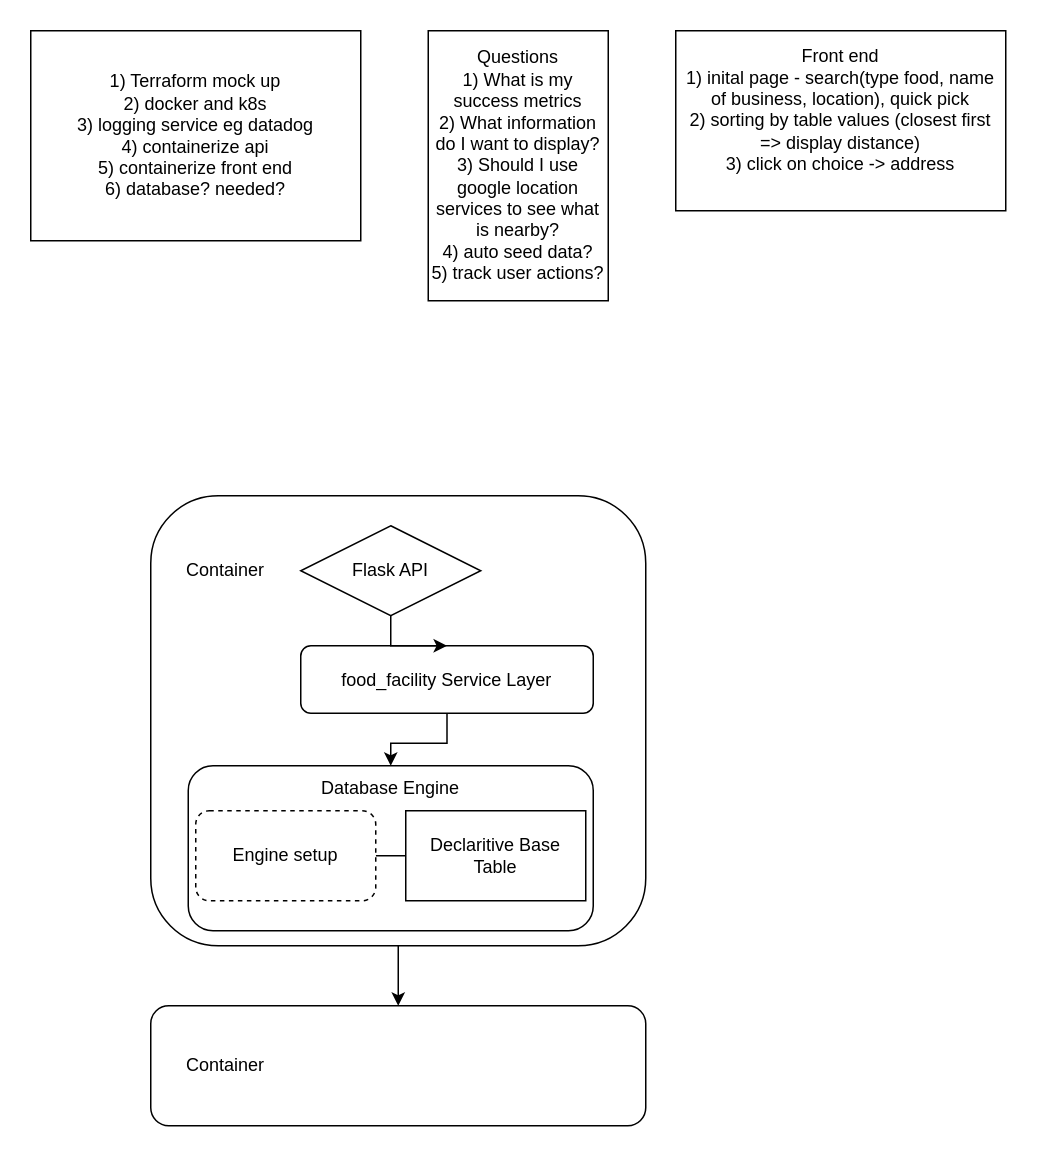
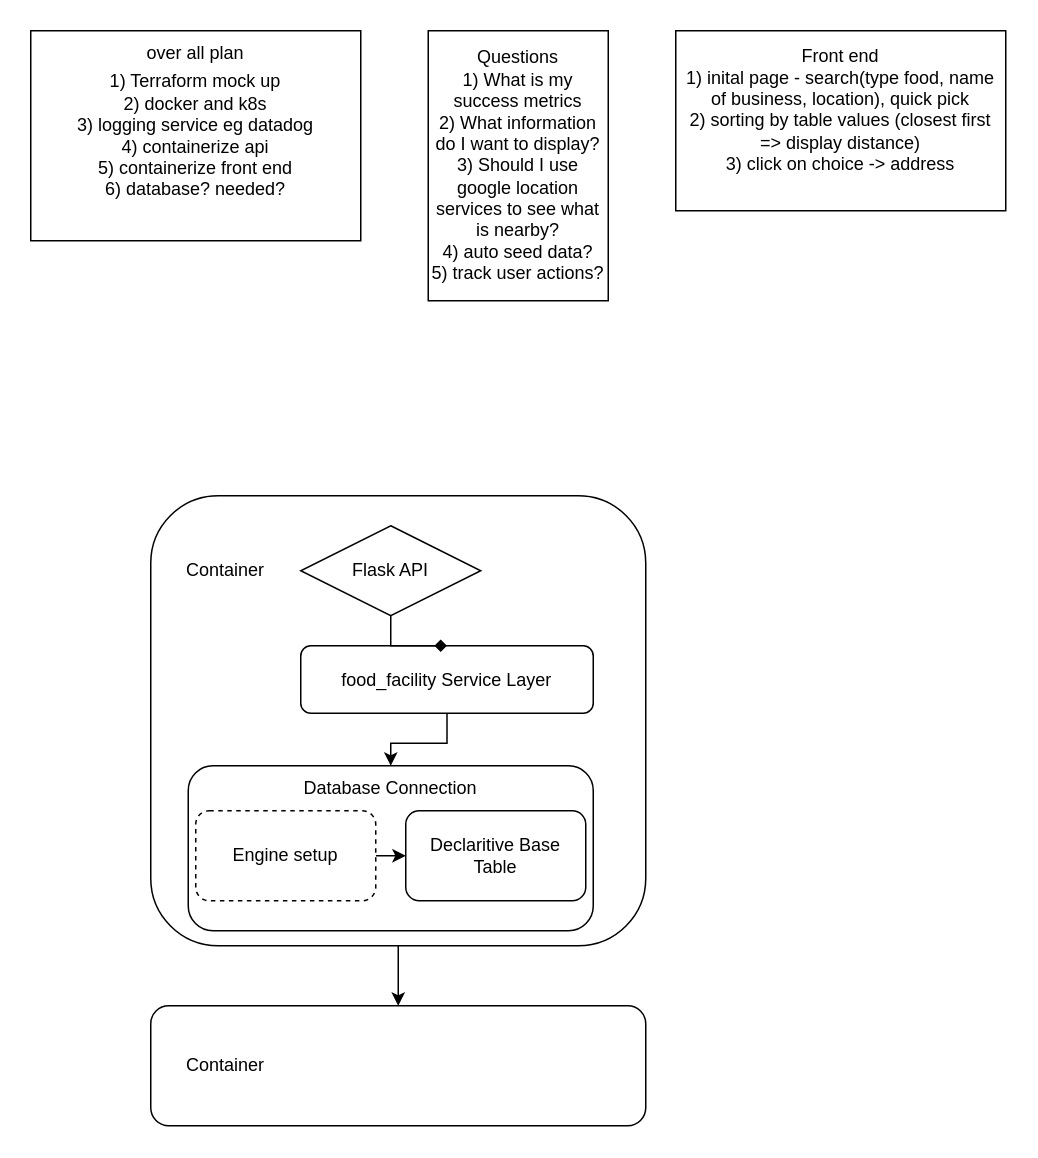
+ <mxCell id="4" value="over all plan" style="text;html=1;strokeColor=none;fillColor=none;align=center;verticalAlign=middle;whiteSpace=wrap;rounded=0;" parent="1" vertex="1"><mxGeometry x="85" y="20" width="90" height="30" as="geometry" /></mxCell>
- <mxCell id="11" style="edgeStyle=orthogonalEdgeStyle;rounded=0;orthogonalLoop=1;jettySize=auto;html=1;exitX=0.5;exitY=1;exitDx=0;exitDy=0;entryX=0.5;entryY=0;entryDx=0;entryDy=0;" edge="1" parent="6" source="12" target="10"><mxGeometry relative="1" as="geometry" /></mxCell>
+ <mxCell id="11" style="edgeStyle=orthogonalEdgeStyle;rounded=0;orthogonalLoop=1;jettySize=auto;html=1;exitX=0.5;exitY=1;exitDx=0;exitDy=0;entryX=0.5;entryY=0;entryDx=0;entryDy=0;endArrow=diamond;" edge="1" parent="6" source="12" target="10"><mxGeometry relative="1" as="geometry" /></mxCell>
- <mxCell id="18" value="Database Engine" style="text;html=1;strokeColor=none;fillColor=none;align=center;verticalAlign=middle;whiteSpace=wrap;rounded=0;" vertex="1" parent="13"><mxGeometry x="75" width="120" height="30" as="geometry" /></mxCell>
+ <mxCell id="18" value="Database Connection" style="text;html=1;strokeColor=none;fillColor=none;align=center;verticalAlign=middle;whiteSpace=wrap;rounded=0;" vertex="1" parent="13"><mxGeometry x="75" width="120" height="30" as="geometry" /></mxCell>
- <mxCell id="16" style="edgeStyle=orthogonalEdgeStyle;rounded=0;orthogonalLoop=1;jettySize=auto;html=1;exitX=1;exitY=0.5;exitDx=0;exitDy=0;entryX=0;entryY=0.5;entryDx=0;entryDy=0;endArrow=none;" edge="1" parent="13" source="17" target="15"><mxGeometry relative="1" as="geometry" /></mxCell>
+ <mxCell id="16" style="edgeStyle=orthogonalEdgeStyle;rounded=0;orthogonalLoop=1;jettySize=auto;html=1;exitX=1;exitY=0.5;exitDx=0;exitDy=0;entryX=0;entryY=0.5;entryDx=0;entryDy=0;" edge="1" parent="13" source="17" target="15"><mxGeometry relative="1" as="geometry" /></mxCell>
- <mxCell id="15" value="Declaritive Base Table" style="whiteSpace=wrap;html=1;rounded=0;" vertex="1" parent="13"><mxGeometry x="145" y="30" width="120" height="60" as="geometry" /></mxCell>
+ <mxCell id="15" value="Declaritive Base Table" style="rounded=1;whiteSpace=wrap;html=1;" vertex="1" parent="13"><mxGeometry x="145" y="30" width="120" height="60" as="geometry" /></mxCell>
